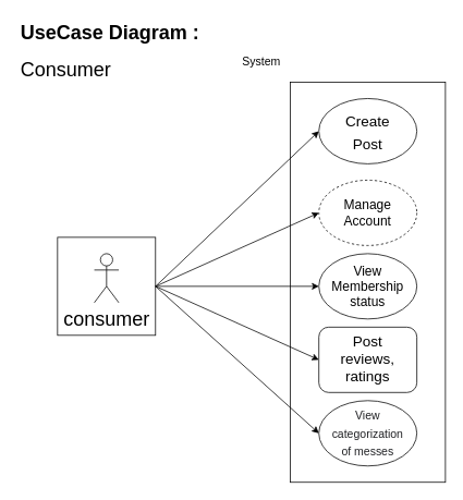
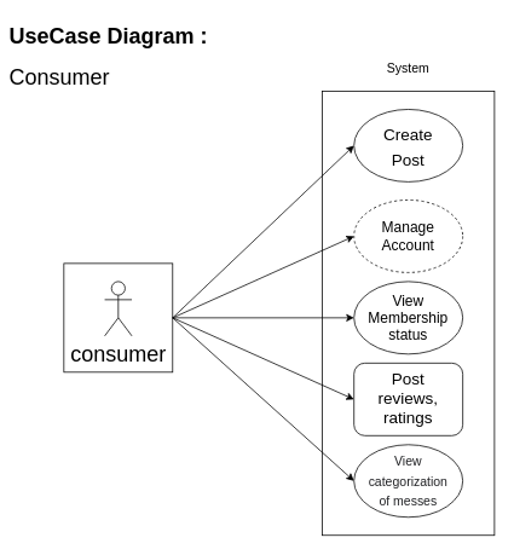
- <mxCell id="7" value="&lt;h1&gt;UseCase Diagram :&lt;/h1&gt;&lt;div&gt;&lt;span style=&quot;font-size: 24px&quot;&gt;Consumer&lt;/span&gt;&lt;/div&gt;" style="text;html=1;strokeColor=none;fillColor=none;spacing=5;spacingTop=-20;whiteSpace=wrap;overflow=hidden;rounded=0;" vertex="1" parent="1"><mxGeometry x="20" y="20" width="250" height="80" as="geometry" /></mxCell>
+ <mxCell id="7" value="&lt;h1&gt;UseCase Diagram :&lt;/h1&gt;&lt;div&gt;&lt;span style=&quot;font-size: 24px&quot;&gt;Consumer&lt;/span&gt;&lt;/div&gt;" style="text;html=1;strokeColor=none;fillColor=none;spacing=5;spacingTop=-20;whiteSpace=wrap;overflow=hidden;rounded=0;" vertex="1" parent="1"><mxGeometry x="5" y="20" width="250" height="80" as="geometry" /></mxCell>
- <mxCell id="18" value="System" style="text;html=1;strokeColor=none;fillColor=none;align=center;verticalAlign=middle;whiteSpace=wrap;rounded=0;fontSize=14;" vertex="1" parent="1"><mxGeometry x="290" y="60" width="60" height="30" as="geometry" /></mxCell>
+ <mxCell id="18" value="System" style="text;html=1;strokeColor=none;fillColor=none;align=center;verticalAlign=middle;whiteSpace=wrap;rounded=0;fontSize=14;" vertex="1" parent="1"><mxGeometry x="420" y="60" width="60" height="30" as="geometry" /></mxCell>
